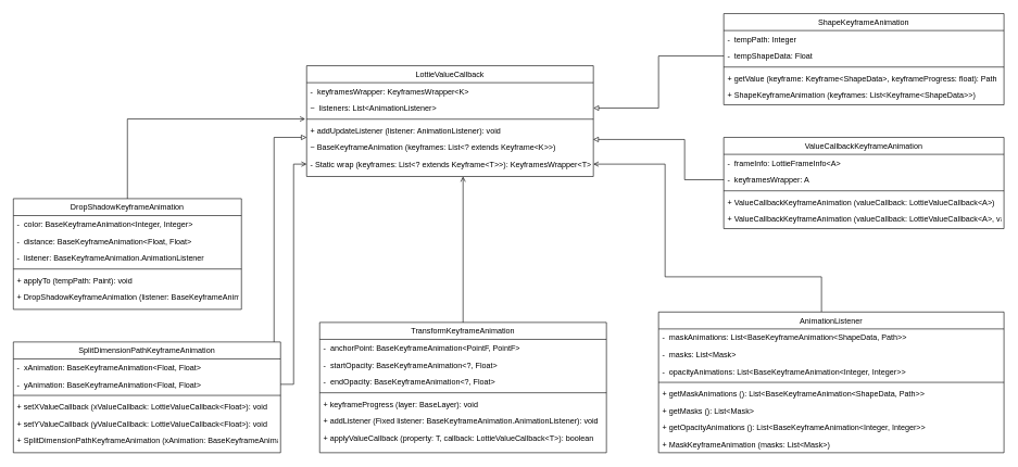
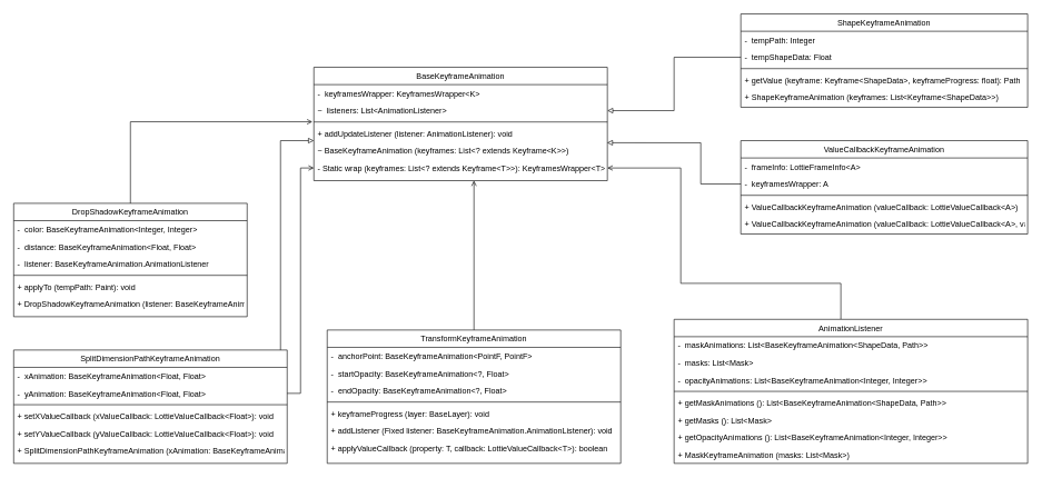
- <mxCell id="2" value="LottieValueCallback" style="swimlane;fontStyle=0;align=center;verticalAlign=top;childLayout=stackLayout;horizontal=1;startSize=26;horizontalStack=0;resizeParent=1;resizeLast=0;collapsible=1;marginBottom=0;rounded=0;shadow=0;strokeWidth=1;" parent="1" vertex="1"><mxGeometry x="470" y="100" width="440" height="170" as="geometry"><mxRectangle x="550" y="140" width="160" height="26" as="alternateBounds" /></mxGeometry></mxCell>
+ <mxCell id="2" value="BaseKeyframeAnimation" style="swimlane;fontStyle=0;align=center;verticalAlign=top;childLayout=stackLayout;horizontal=1;startSize=26;horizontalStack=0;resizeParent=1;resizeLast=0;collapsible=1;marginBottom=0;rounded=0;shadow=0;strokeWidth=1;" parent="1" vertex="1"><mxGeometry x="470" y="100" width="440" height="170" as="geometry"><mxRectangle x="550" y="140" width="160" height="26" as="alternateBounds" /></mxGeometry></mxCell>
